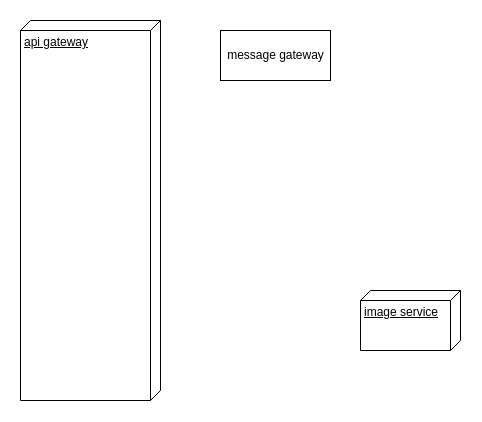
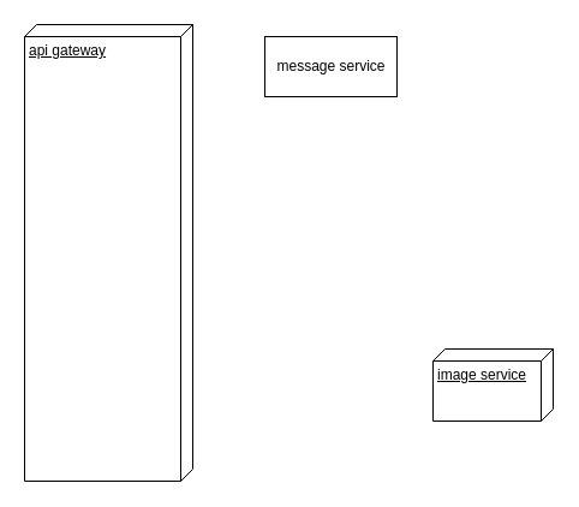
- <mxCell id="3" value="message gateway" style="html=1;" parent="1" vertex="1"><mxGeometry x="220" y="30" width="110" height="50" as="geometry" /></mxCell>
+ <mxCell id="3" value="message service" style="html=1;" parent="1" vertex="1"><mxGeometry x="220" y="30" width="110" height="50" as="geometry" /></mxCell>
